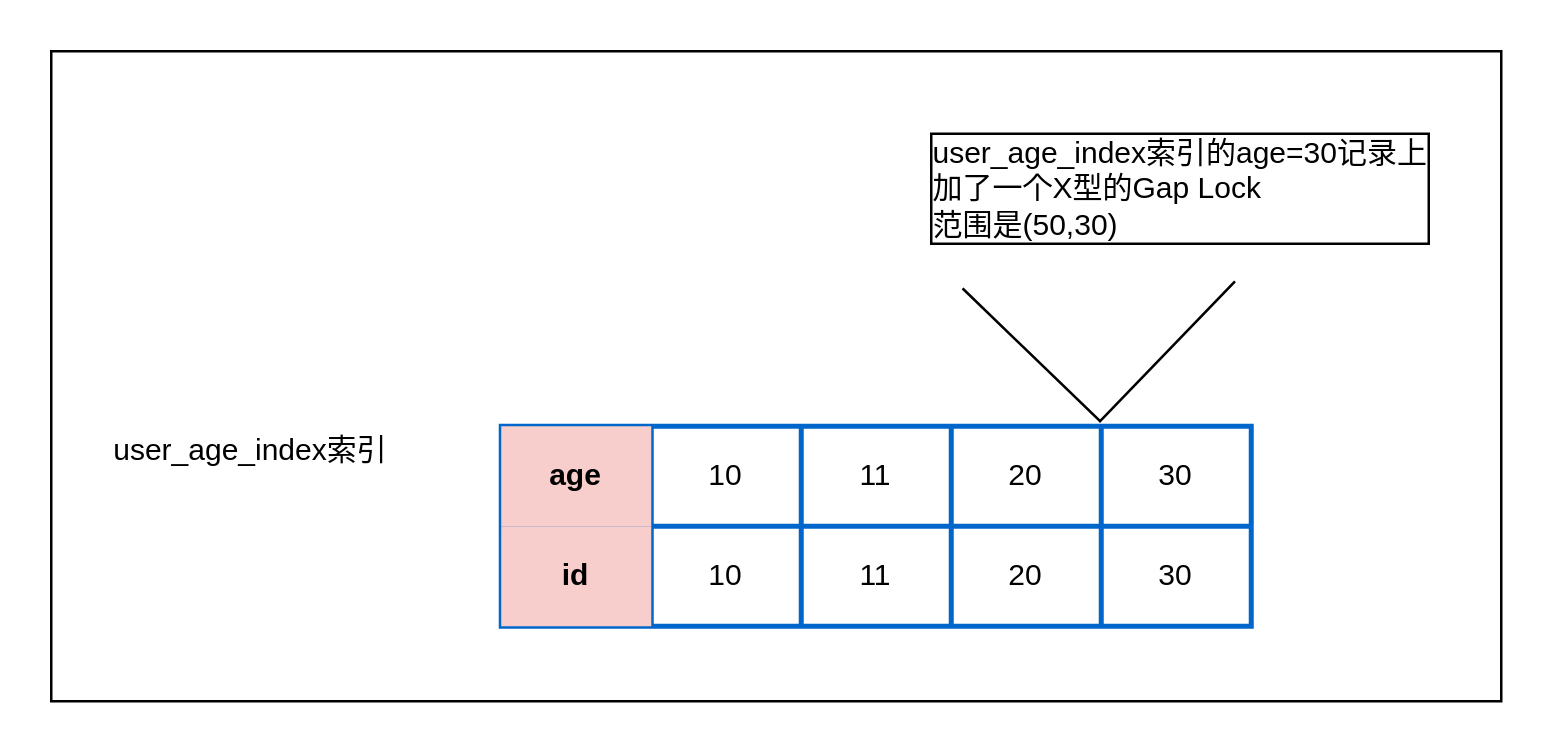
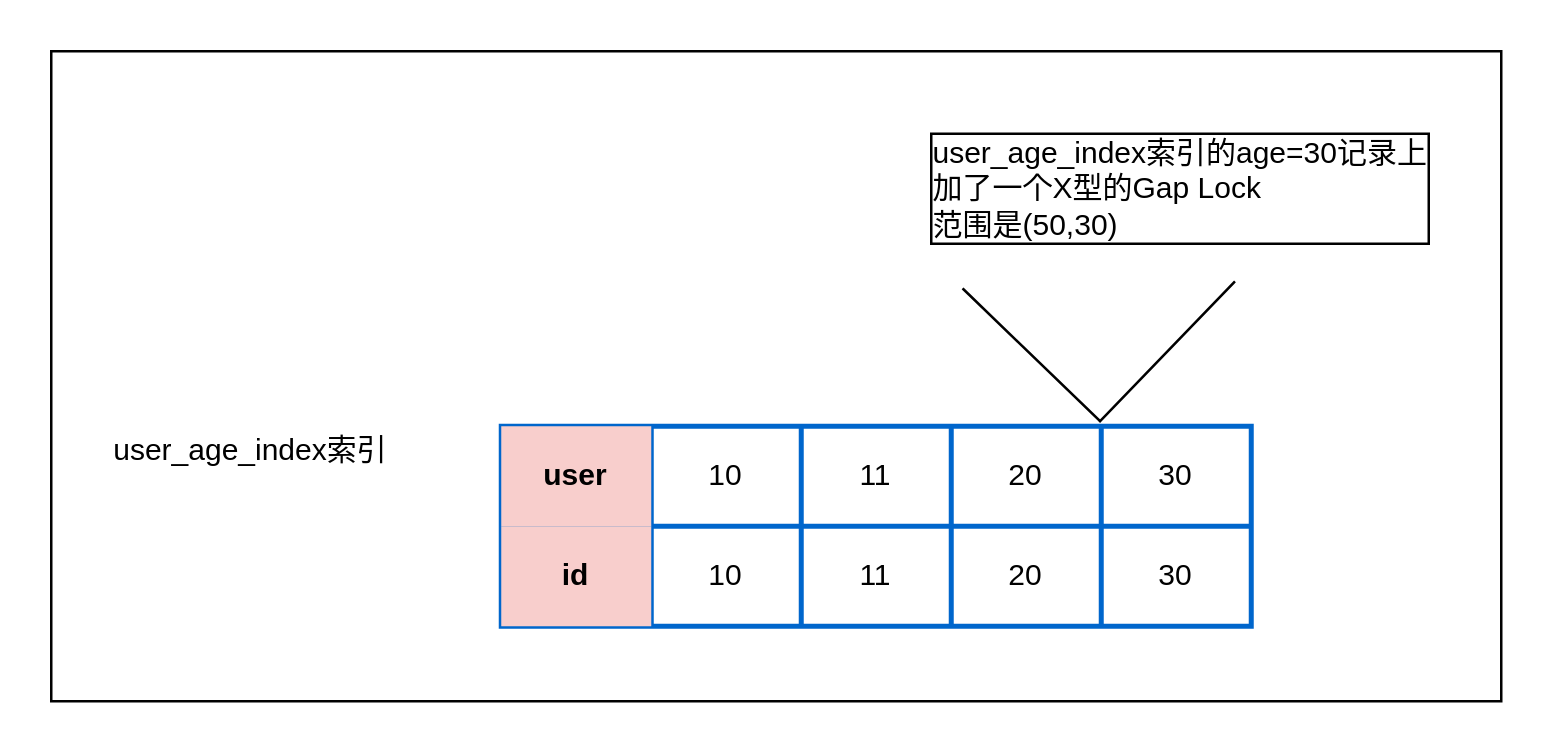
- <mxCell id="5" value="age" style="shape=partialRectangle;html=1;whiteSpace=wrap;connectable=0;strokeColor=#b85450;overflow=hidden;fillColor=#f8cecc;top=0;left=0;bottom=0;right=0;pointerEvents=1;labelBackgroundColor=none;fontStyle=1" vertex="1" parent="4"><mxGeometry width="60" height="40" as="geometry"><mxRectangle width="60" height="40" as="alternateBounds" /></mxGeometry></mxCell>
+ <mxCell id="5" value="user" style="shape=partialRectangle;html=1;whiteSpace=wrap;connectable=0;strokeColor=#b85450;overflow=hidden;fillColor=#f8cecc;top=0;left=0;bottom=0;right=0;pointerEvents=1;labelBackgroundColor=none;fontStyle=1" vertex="1" parent="4"><mxGeometry width="60" height="40" as="geometry"><mxRectangle width="60" height="40" as="alternateBounds" /></mxGeometry></mxCell>
